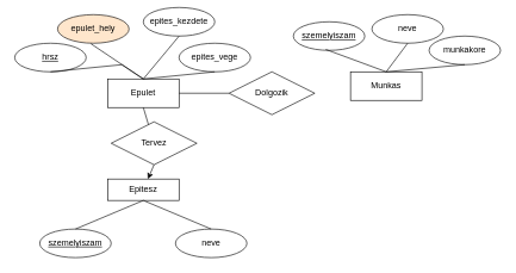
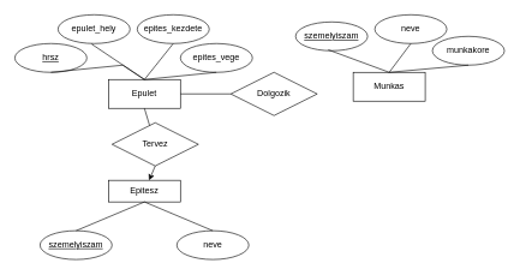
- <mxCell id="9" value="epites_kezdete" style="ellipse;whiteSpace=wrap;html=1;align=center;" vertex="1" parent="1"><mxGeometry x="200" y="10" width="100" height="40" as="geometry" /></mxCell>
+ <mxCell id="9" value="epites_kezdete" style="ellipse;whiteSpace=wrap;html=1;align=center;" vertex="1" parent="1"><mxGeometry x="190" y="20" width="100" height="40" as="geometry" /></mxCell>
- <mxCell id="6" value="epulet_hely" style="ellipse;whiteSpace=wrap;html=1;align=center;fillColor=#ffe6cc;" vertex="1" parent="1"><mxGeometry x="80" y="20" width="100" height="40" as="geometry" /></mxCell>
+ <mxCell id="6" value="epulet_hely" style="ellipse;whiteSpace=wrap;html=1;align=center;" vertex="1" parent="1"><mxGeometry x="80" y="20" width="100" height="40" as="geometry" /></mxCell>
